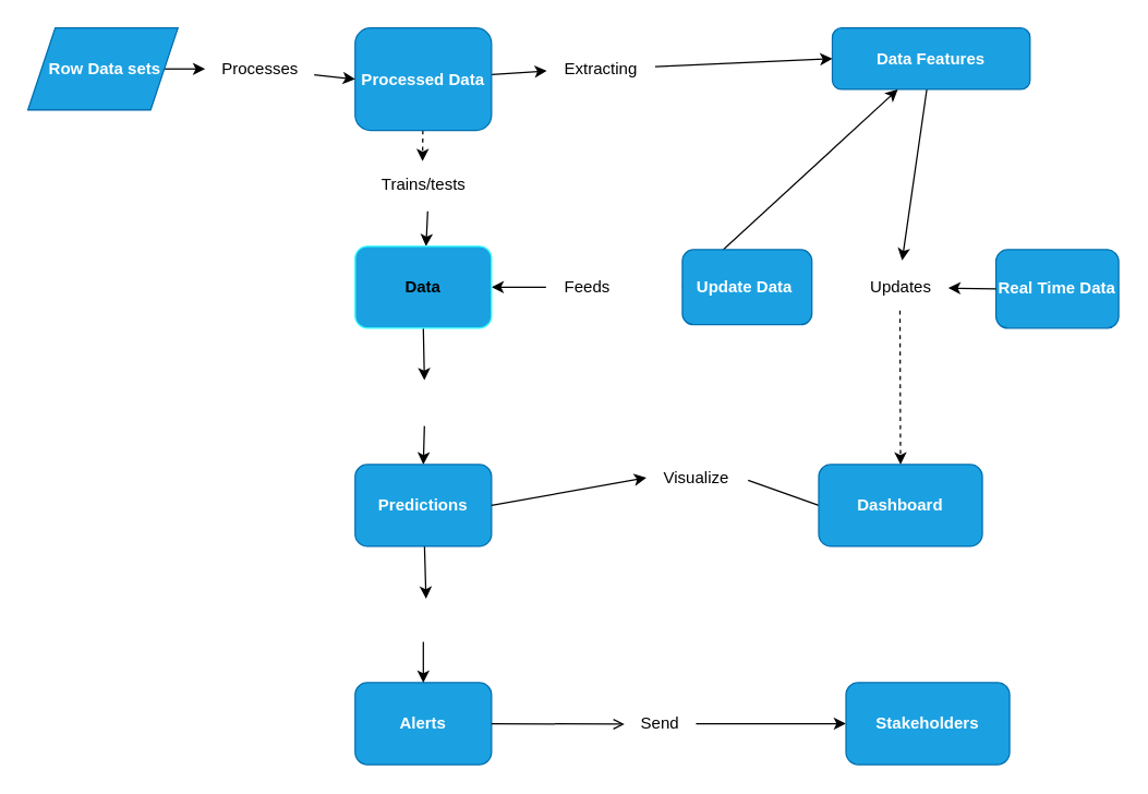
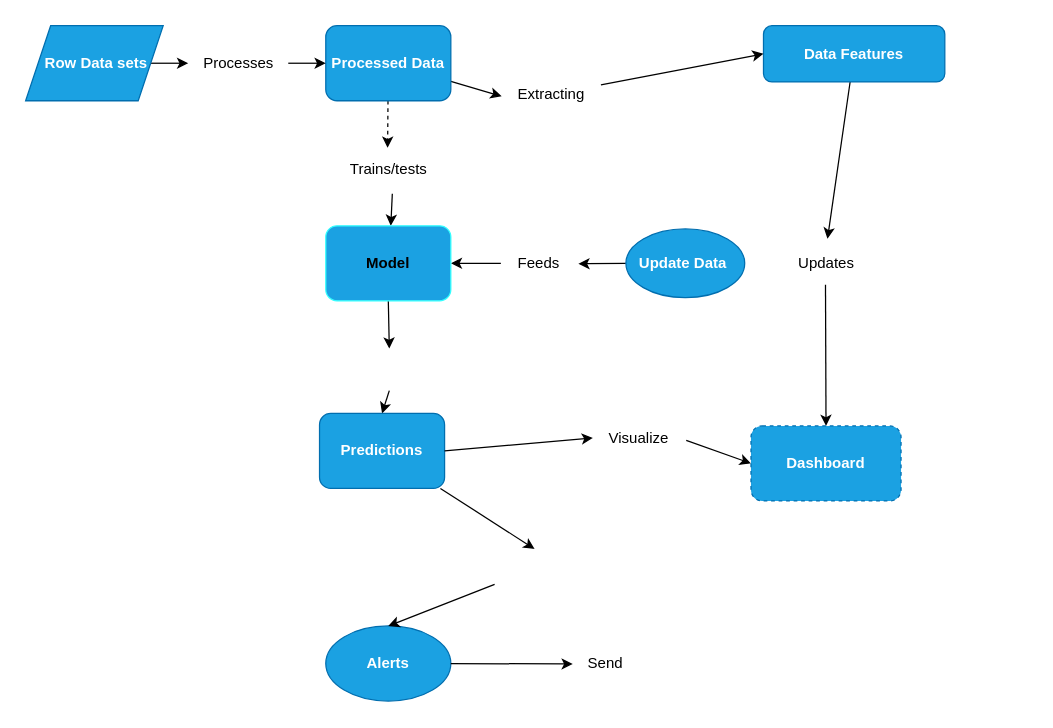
- <mxCell id="12" value="Extracting" style="text;html=1;align=center;verticalAlign=middle;resizable=0;points=[];autosize=1;strokeColor=none;fillColor=none;fontFamily=Helvetica;" parent="1" vertex="1"><mxGeometry x="400" y="35" width="80" height="30" as="geometry" /></mxCell>
+ <mxCell id="12" value="Extracting" style="text;html=1;align=center;verticalAlign=middle;resizable=0;points=[];autosize=1;strokeColor=none;fillColor=none;fontFamily=Helvetica;" parent="1" vertex="1"><mxGeometry x="400" y="60" width="80" height="30" as="geometry" /></mxCell>
- <mxCell id="4" value="&lt;b&gt;Processed Data&lt;/b&gt;" style="rounded=1;whiteSpace=wrap;html=1;fontFamily=Helvetica;fillColor=#1ba1e2;fontColor=#ffffff;strokeColor=#006EAF;" parent="1" vertex="1"><mxGeometry x="260" y="20" width="100" height="75" as="geometry" /></mxCell>
+ <mxCell id="4" value="&lt;b&gt;Processed Data&lt;/b&gt;" style="rounded=1;whiteSpace=wrap;html=1;fontFamily=Helvetica;fillColor=#1ba1e2;fontColor=#ffffff;strokeColor=#006EAF;" parent="1" vertex="1"><mxGeometry x="260" y="20" width="100" height="60" as="geometry" /></mxCell>
- <mxCell id="18" style="edgeStyle=none;html=1;exitX=0;exitY=0.5;exitDx=0;exitDy=0;" parent="1" source="19" target="10" edge="1"><mxGeometry relative="1" as="geometry"><mxPoint x="464" y="213" as="targetPoint" /></mxGeometry></mxCell>
+ <mxCell id="18" style="edgeStyle=none;html=1;exitX=0;exitY=0.5;exitDx=0;exitDy=0;entryX=1.033;entryY=0.513;entryDx=0;entryDy=0;entryPerimeter=0;" parent="1" source="19" target="34" edge="1"><mxGeometry relative="1" as="geometry"><mxPoint x="464" y="213" as="targetPoint" /></mxGeometry></mxCell>
- <mxCell id="35" value="&lt;b&gt;Data&lt;/b&gt;" style="rounded=1;whiteSpace=wrap;html=1;strokeColor=#33FFFF;fillColor=#1BA1E2;" parent="1" vertex="1"><mxGeometry x="260" y="180" width="100" height="60" as="geometry" /></mxCell>
+ <mxCell id="35" value="&lt;b&gt;Model&lt;/b&gt;" style="rounded=1;whiteSpace=wrap;html=1;strokeColor=#33FFFF;fillColor=#1BA1E2;" parent="1" vertex="1"><mxGeometry x="260" y="180" width="100" height="60" as="geometry" /></mxCell>
- <mxCell id="19" value="&lt;b&gt;Update Data&amp;nbsp;&lt;/b&gt;" style="rounded=1;whiteSpace=wrap;html=1;fillColor=#1ba1e2;fontColor=#ffffff;strokeColor=#006EAF;" parent="1" vertex="1"><mxGeometry x="500" y="182.5" width="95" height="55" as="geometry" /></mxCell>
+ <mxCell id="19" value="&lt;b&gt;Update Data&amp;nbsp;&lt;/b&gt;" style="ellipse;whiteSpace=wrap;html=1;fillColor=#1ba1e2;fontColor=#ffffff;strokeColor=#006EAF;" parent="1" vertex="1"><mxGeometry x="500" y="182.5" width="95" height="55" as="geometry" /></mxCell>
- <mxCell id="16" style="edgeStyle=none;html=1;exitX=0;exitY=0.5;exitDx=0;exitDy=0;" parent="1" source="15" target="17" edge="1"><mxGeometry relative="1" as="geometry"><mxPoint x="890" y="270" as="targetPoint" /></mxGeometry></mxCell>
- <mxCell id="15" value="&lt;b&gt;Real Time Data&lt;/b&gt;" style="rounded=1;whiteSpace=wrap;html=1;labelBackgroundColor=#1ba1e2;fontFamily=Helvetica;fillColor=#1ba1e2;fontColor=#ffffff;strokeColor=#006EAF;" parent="1" vertex="1"><mxGeometry x="730" y="182.5" width="90" height="57.5" as="geometry" /></mxCell>
- <mxCell id="21" style="edgeStyle=none;html=1;entryX=0.5;entryY=0;entryDx=0;entryDy=0;exitX=0.494;exitY=1.073;exitDx=0;exitDy=0;exitPerimeter=0;dashed=1;" parent="1" source="17" target="25" edge="1"><mxGeometry relative="1" as="geometry"><mxPoint x="800" y="430" as="sourcePoint" /></mxGeometry></mxCell>
+ <mxCell id="21" style="edgeStyle=none;html=1;entryX=0.5;entryY=0;entryDx=0;entryDy=0;exitX=0.494;exitY=1.073;exitDx=0;exitDy=0;exitPerimeter=0;" parent="1" source="17" target="25" edge="1"><mxGeometry relative="1" as="geometry"><mxPoint x="800" y="430" as="sourcePoint" /></mxGeometry></mxCell>
- <mxCell id="24" style="edgeStyle=none;html=1;entryX=0;entryY=0.5;entryDx=0;entryDy=0;exitX=1.046;exitY=0.553;exitDx=0;exitDy=0;exitPerimeter=0;endArrow=none;" parent="1" source="27" target="25" edge="1"><mxGeometry relative="1" as="geometry"><mxPoint x="620" y="530" as="sourcePoint" /></mxGeometry></mxCell>
+ <mxCell id="24" style="edgeStyle=none;html=1;entryX=0;entryY=0.5;entryDx=0;entryDy=0;exitX=1.046;exitY=0.553;exitDx=0;exitDy=0;exitPerimeter=0;" parent="1" source="27" target="25" edge="1"><mxGeometry relative="1" as="geometry"><mxPoint x="620" y="530" as="sourcePoint" /></mxGeometry></mxCell>
- <mxCell id="23" value="&lt;b&gt;Predictions&lt;/b&gt;" style="rounded=1;whiteSpace=wrap;html=1;fillColor=#1ba1e2;fontColor=#ffffff;strokeColor=#006EAF;" parent="1" vertex="1"><mxGeometry x="260" y="340" width="100" height="60" as="geometry" /></mxCell>
+ <mxCell id="23" value="&lt;b&gt;Predictions&lt;/b&gt;" style="rounded=1;whiteSpace=wrap;html=1;fillColor=#1ba1e2;fontColor=#ffffff;strokeColor=#006EAF;" parent="1" vertex="1"><mxGeometry x="255" y="330" width="100" height="60" as="geometry" /></mxCell>
- <mxCell id="25" value="&lt;b&gt;Dashboard&lt;/b&gt;" style="rounded=1;whiteSpace=wrap;html=1;fillColor=#1ba1e2;fontColor=#ffffff;strokeColor=#006EAF;" parent="1" vertex="1"><mxGeometry x="600" y="340" width="120" height="60" as="geometry" /></mxCell>
+ <mxCell id="25" value="&lt;b&gt;Dashboard&lt;/b&gt;" style="rounded=1;whiteSpace=wrap;html=1;fillColor=#1ba1e2;fontColor=#ffffff;strokeColor=#006EAF;dashed=1;" parent="1" vertex="1"><mxGeometry x="600" y="340" width="120" height="60" as="geometry" /></mxCell>
- <mxCell id="39" value="&lt;span style=&quot;color: rgb(255, 255, 255);&quot;&gt;Informs&lt;/span&gt;" style="text;html=1;align=center;verticalAlign=middle;resizable=0;points=[];autosize=1;strokeColor=none;fillColor=none;" parent="1" vertex="1"><mxGeometry x="280" y="440" width="60" height="30" as="geometry" /></mxCell>
+ <mxCell id="39" value="&lt;span style=&quot;color: rgb(255, 255, 255);&quot;&gt;Informs&lt;/span&gt;" style="text;html=1;align=center;verticalAlign=middle;resizable=0;points=[];autosize=1;strokeColor=none;fillColor=none;" parent="1" vertex="1"><mxGeometry x="395" y="440" width="60" height="30" as="geometry" /></mxCell>
- <mxCell id="28" value="&lt;b&gt;Alerts&lt;/b&gt;" style="rounded=1;whiteSpace=wrap;html=1;fillColor=#1ba1e2;fontColor=#ffffff;strokeColor=#006EAF;" parent="1" vertex="1"><mxGeometry x="260" y="500" width="100" height="60" as="geometry" /></mxCell>
+ <mxCell id="28" value="&lt;b&gt;Alerts&lt;/b&gt;" style="ellipse;whiteSpace=wrap;html=1;fillColor=#1ba1e2;fontColor=#ffffff;strokeColor=#006EAF;" parent="1" vertex="1"><mxGeometry x="260" y="500" width="100" height="60" as="geometry" /></mxCell>
- <mxCell id="29" style="edgeStyle=none;html=1;entryX=0;entryY=0.5;entryDx=0;entryDy=0;" parent="1" source="32" target="30" edge="1"><mxGeometry relative="1" as="geometry"><mxPoint x="630" y="850" as="sourcePoint" /></mxGeometry></mxCell>
- <mxCell id="30" value="&lt;b&gt;Stakeholders&lt;/b&gt;" style="rounded=1;whiteSpace=wrap;html=1;fillColor=#1ba1e2;fontColor=#ffffff;strokeColor=#006EAF;" parent="1" vertex="1"><mxGeometry x="620" y="500" width="120" height="60" as="geometry" /></mxCell>
- <mxCell id="31" style="edgeStyle=none;html=1;entryX=-0.05;entryY=0.513;entryDx=0;entryDy=0;exitX=1;exitY=0.5;exitDx=0;exitDy=0;entryPerimeter=0;endArrow=open;" parent="1" source="28" target="32" edge="1"><mxGeometry relative="1" as="geometry" /></mxCell>
+ <mxCell id="31" style="edgeStyle=none;html=1;entryX=-0.05;entryY=0.513;entryDx=0;entryDy=0;exitX=1;exitY=0.5;exitDx=0;exitDy=0;entryPerimeter=0;" parent="1" source="28" target="32" edge="1"><mxGeometry relative="1" as="geometry" /></mxCell>
